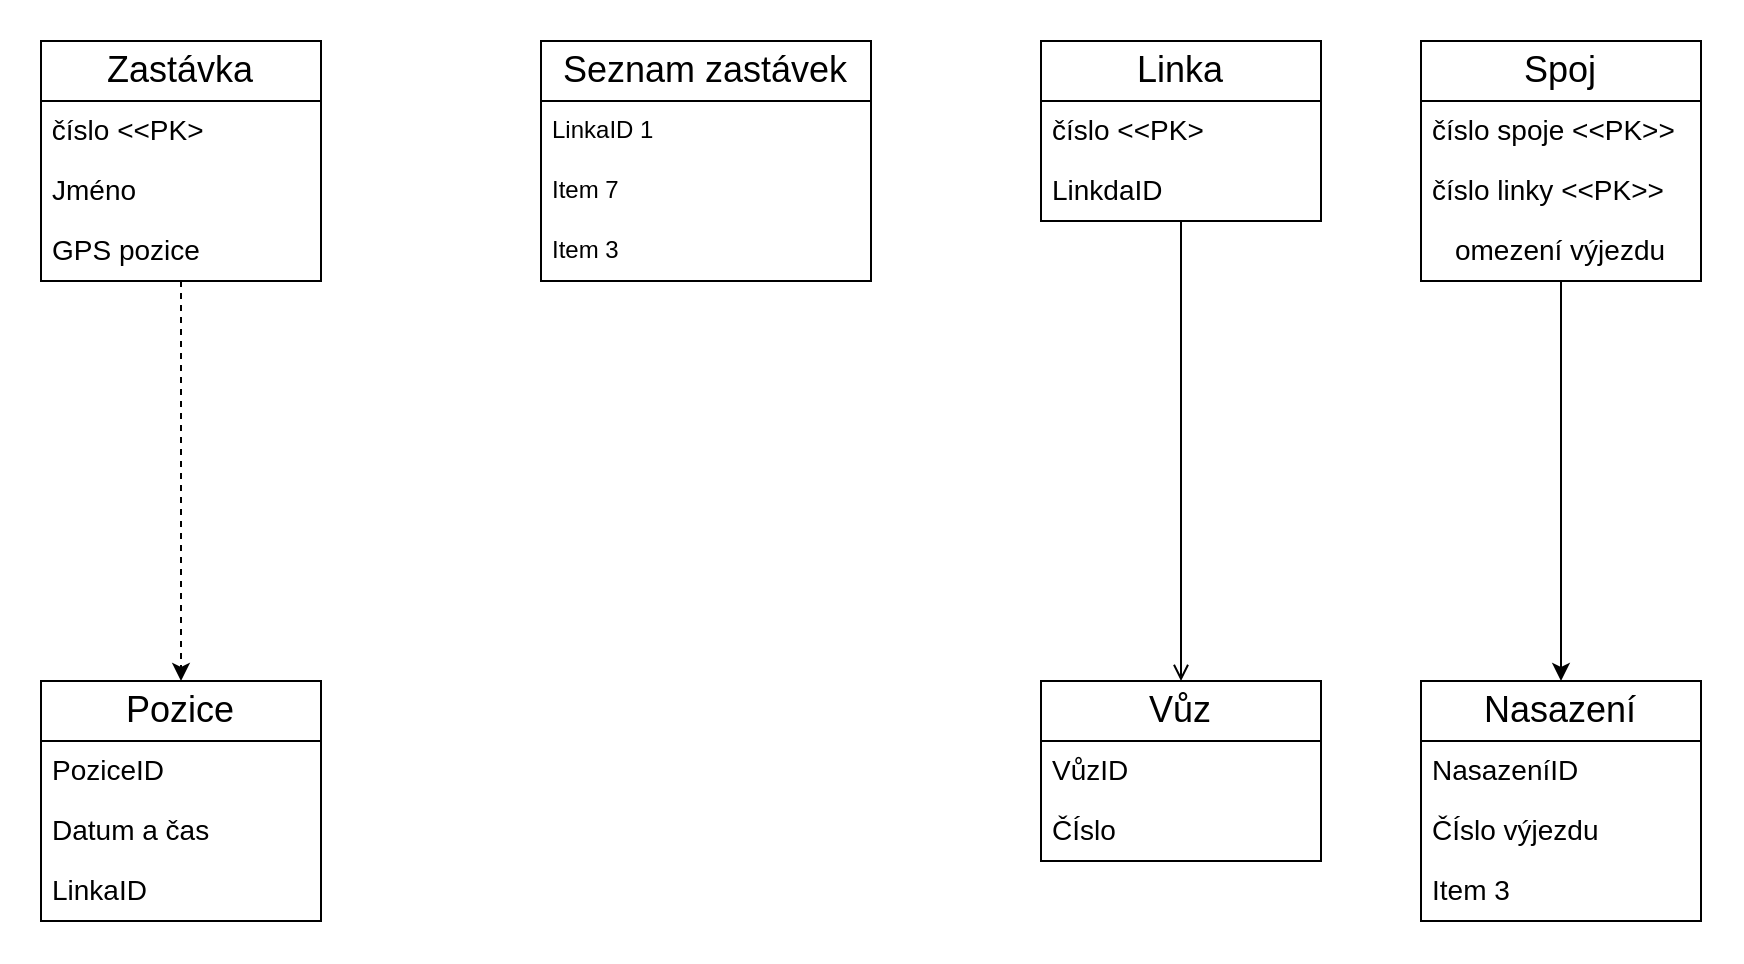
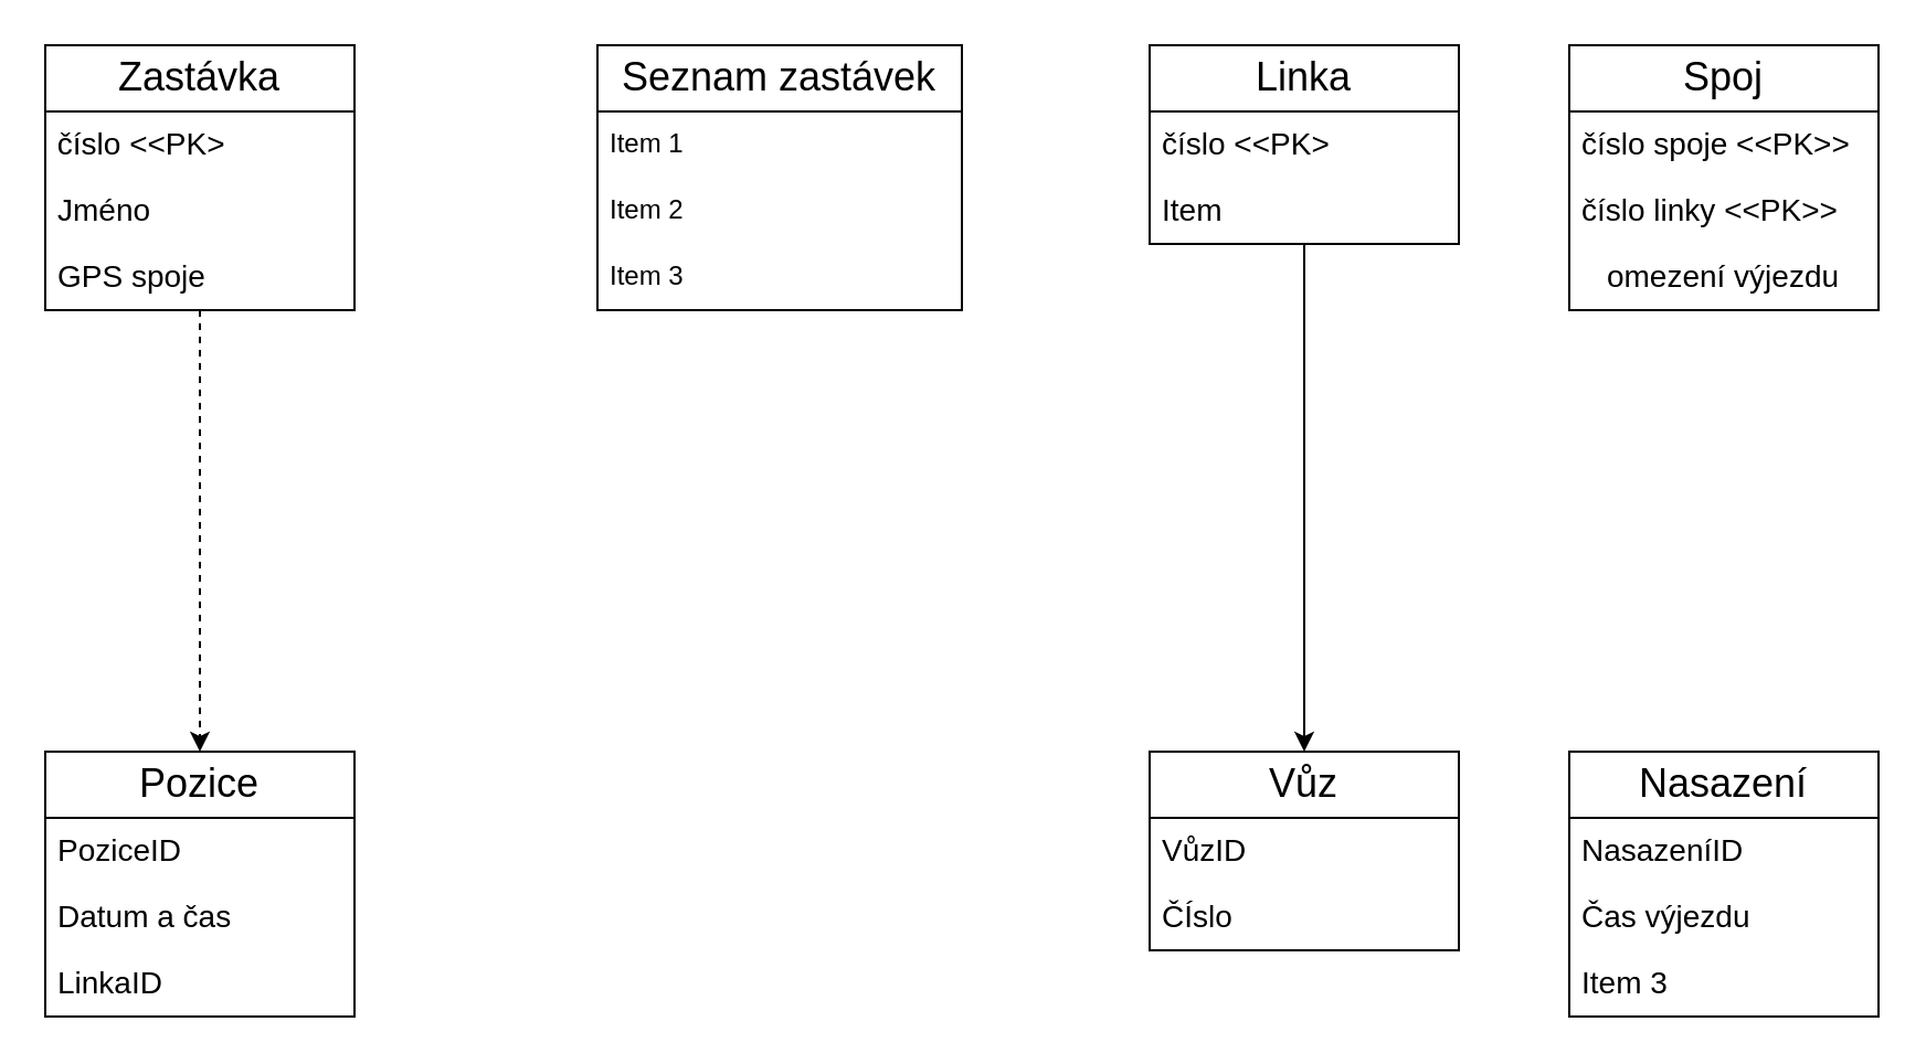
- <mxCell id="28" value="LinkaID 1" style="text;strokeColor=none;fillColor=none;align=left;verticalAlign=middle;spacingLeft=4;spacingRight=4;overflow=hidden;points=[[0,0.5],[1,0.5]];portConstraint=eastwest;rotatable=0;whiteSpace=wrap;html=1;" vertex="1" parent="27"><mxGeometry y="30" width="165" height="30" as="geometry" /></mxCell>
+ <mxCell id="28" value="Item 1" style="text;strokeColor=none;fillColor=none;align=left;verticalAlign=middle;spacingLeft=4;spacingRight=4;overflow=hidden;points=[[0,0.5],[1,0.5]];portConstraint=eastwest;rotatable=0;whiteSpace=wrap;html=1;" vertex="1" parent="27"><mxGeometry y="30" width="165" height="30" as="geometry" /></mxCell>
- <mxCell id="29" value="Item 7" style="text;strokeColor=none;fillColor=none;align=left;verticalAlign=middle;spacingLeft=4;spacingRight=4;overflow=hidden;points=[[0,0.5],[1,0.5]];portConstraint=eastwest;rotatable=0;whiteSpace=wrap;html=1;" vertex="1" parent="27"><mxGeometry y="60" width="165" height="30" as="geometry" /></mxCell>
+ <mxCell id="29" value="Item 2" style="text;strokeColor=none;fillColor=none;align=left;verticalAlign=middle;spacingLeft=4;spacingRight=4;overflow=hidden;points=[[0,0.5],[1,0.5]];portConstraint=eastwest;rotatable=0;whiteSpace=wrap;html=1;" vertex="1" parent="27"><mxGeometry y="60" width="165" height="30" as="geometry" /></mxCell>
- <mxCell id="10" value="&lt;font style=&quot;font-size: 14px;&quot;&gt;LinkdaID&lt;/font&gt;" style="text;strokeColor=none;fillColor=none;align=left;verticalAlign=middle;spacingLeft=4;spacingRight=4;overflow=hidden;points=[[0,0.5],[1,0.5]];portConstraint=eastwest;rotatable=0;whiteSpace=wrap;html=1;" parent="8" vertex="1"><mxGeometry y="60" width="140" height="30" as="geometry" /></mxCell>
+ <mxCell id="10" value="&lt;font style=&quot;font-size: 14px;&quot;&gt;Item&lt;/font&gt;" style="text;strokeColor=none;fillColor=none;align=left;verticalAlign=middle;spacingLeft=4;spacingRight=4;overflow=hidden;points=[[0,0.5],[1,0.5]];portConstraint=eastwest;rotatable=0;whiteSpace=wrap;html=1;" parent="8" vertex="1"><mxGeometry y="60" width="140" height="30" as="geometry" /></mxCell>
- <mxCell id="6" value="&lt;font style=&quot;font-size: 14px;&quot;&gt;GPS pozice&lt;/font&gt;" style="text;strokeColor=none;fillColor=none;align=left;verticalAlign=middle;spacingLeft=4;spacingRight=4;overflow=hidden;points=[[0,0.5],[1,0.5]];portConstraint=eastwest;rotatable=0;whiteSpace=wrap;html=1;" parent="3" vertex="1"><mxGeometry y="90" width="140" height="30" as="geometry" /></mxCell>
+ <mxCell id="6" value="&lt;font style=&quot;font-size: 14px;&quot;&gt;GPS spoje&lt;/font&gt;" style="text;strokeColor=none;fillColor=none;align=left;verticalAlign=middle;spacingLeft=4;spacingRight=4;overflow=hidden;points=[[0,0.5],[1,0.5]];portConstraint=eastwest;rotatable=0;whiteSpace=wrap;html=1;" parent="3" vertex="1"><mxGeometry y="90" width="140" height="30" as="geometry" /></mxCell>
- <mxCell id="11" style="edgeStyle=orthogonalEdgeStyle;rounded=0;orthogonalLoop=1;jettySize=auto;html=1;entryX=0.5;entryY=0;entryDx=0;entryDy=0;" parent="1" source="12" target="16" edge="1"><mxGeometry relative="1" as="geometry" /></mxCell>
- <mxCell id="7" style="edgeStyle=orthogonalEdgeStyle;rounded=0;orthogonalLoop=1;jettySize=auto;html=1;endArrow=open;" parent="1" source="8" target="24" edge="1"><mxGeometry relative="1" as="geometry" /></mxCell>
+ <mxCell id="7" style="edgeStyle=orthogonalEdgeStyle;rounded=0;orthogonalLoop=1;jettySize=auto;html=1;" parent="1" source="8" target="24" edge="1"><mxGeometry relative="1" as="geometry" /></mxCell>
- <mxCell id="18" value="&lt;font style=&quot;font-size: 14px;&quot;&gt;ČÍslo výjezdu&lt;/font&gt;" style="text;strokeColor=none;fillColor=none;align=left;verticalAlign=middle;spacingLeft=4;spacingRight=4;overflow=hidden;points=[[0,0.5],[1,0.5]];portConstraint=eastwest;rotatable=0;whiteSpace=wrap;html=1;" parent="16" vertex="1"><mxGeometry y="60" width="140" height="30" as="geometry" /></mxCell>
+ <mxCell id="18" value="&lt;font style=&quot;font-size: 14px;&quot;&gt;Čas výjezdu&lt;/font&gt;" style="text;strokeColor=none;fillColor=none;align=left;verticalAlign=middle;spacingLeft=4;spacingRight=4;overflow=hidden;points=[[0,0.5],[1,0.5]];portConstraint=eastwest;rotatable=0;whiteSpace=wrap;html=1;" parent="16" vertex="1"><mxGeometry y="60" width="140" height="30" as="geometry" /></mxCell>
